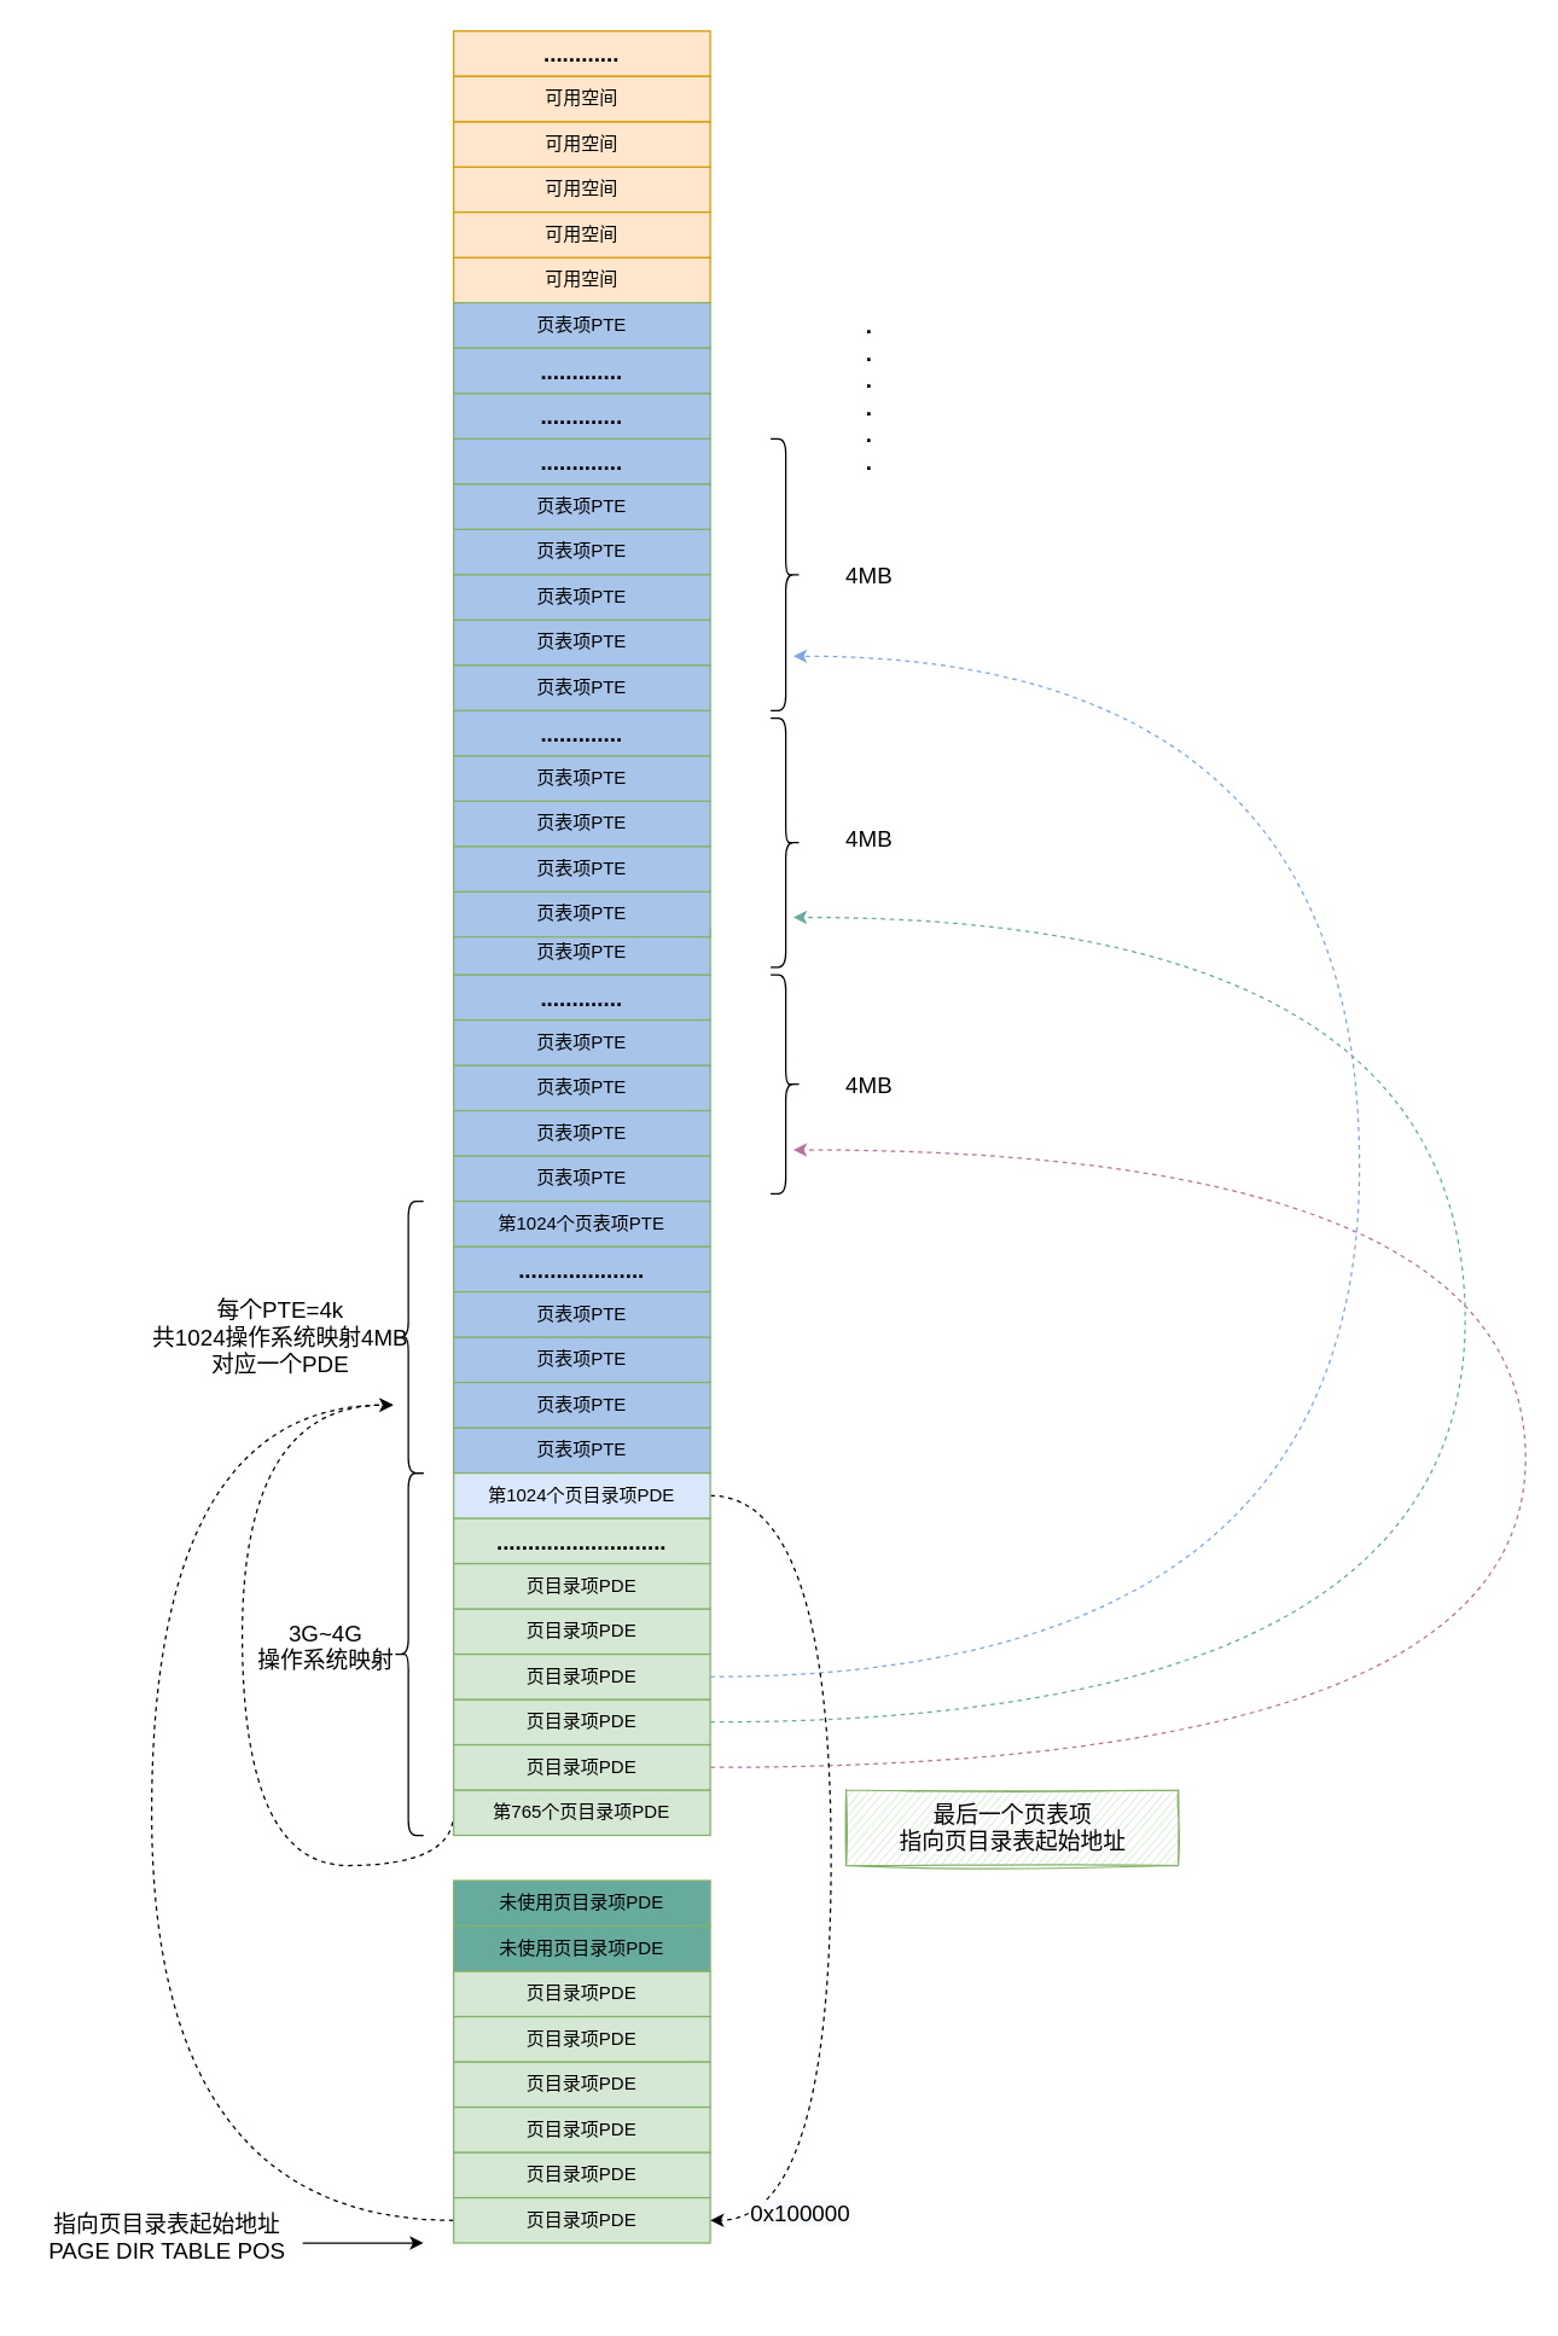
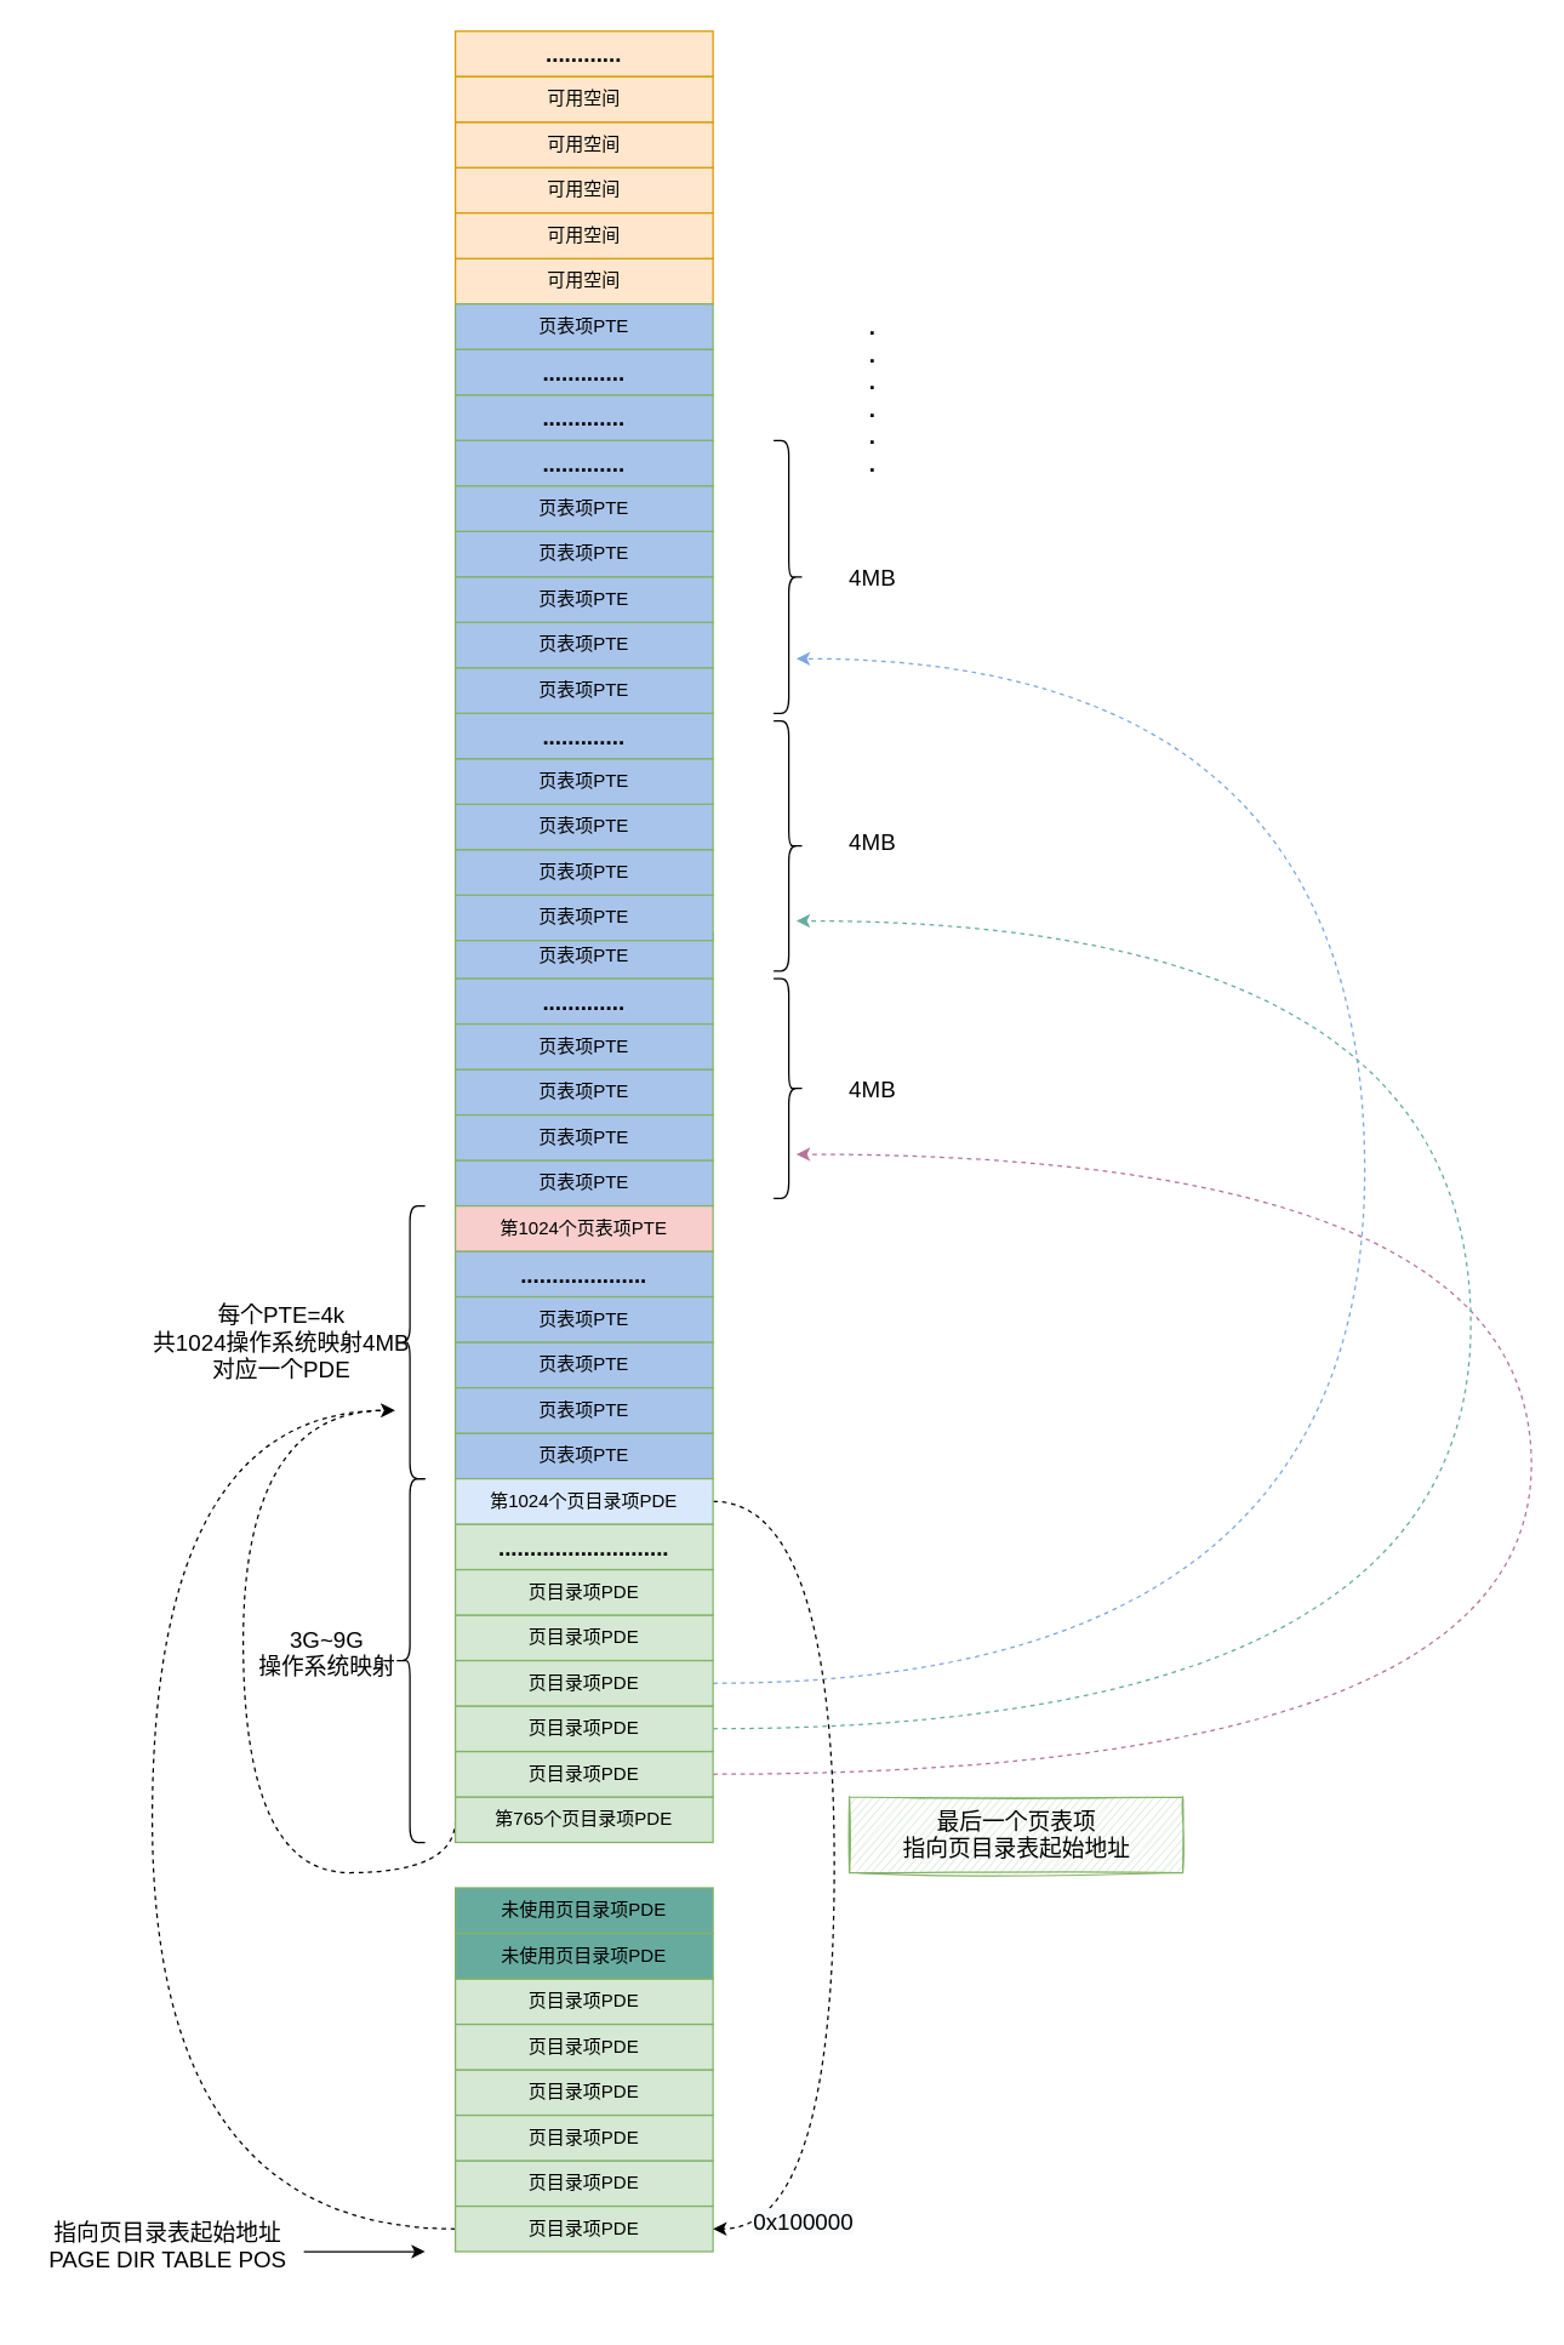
- <mxCell id="31" value="第1024个页表项PTE" style="rounded=0;whiteSpace=wrap;html=1;fillColor=#A9C4EB;strokeColor=#82b366;" vertex="1" parent="1"><mxGeometry x="300" y="795" width="170" height="30" as="geometry" /></mxCell>
+ <mxCell id="31" value="第1024个页表项PTE" style="rounded=0;whiteSpace=wrap;html=1;fillColor=#f8cecc;strokeColor=#82b366;" vertex="1" parent="1"><mxGeometry x="300" y="795" width="170" height="30" as="geometry" /></mxCell>
- <mxCell id="48" value="3G~4G&lt;br&gt;操作系统映射" style="text;html=1;align=center;verticalAlign=middle;resizable=0;points=[];autosize=1;strokeColor=none;fillColor=none;fontSize=15;" vertex="1" parent="1"><mxGeometry x="160" y="1065" width="110" height="50" as="geometry" /></mxCell>
+ <mxCell id="48" value="3G~9G&lt;br&gt;操作系统映射" style="text;html=1;align=center;verticalAlign=middle;resizable=0;points=[];autosize=1;strokeColor=none;fillColor=none;fontSize=15;" vertex="1" parent="1"><mxGeometry x="160" y="1065" width="110" height="50" as="geometry" /></mxCell>
